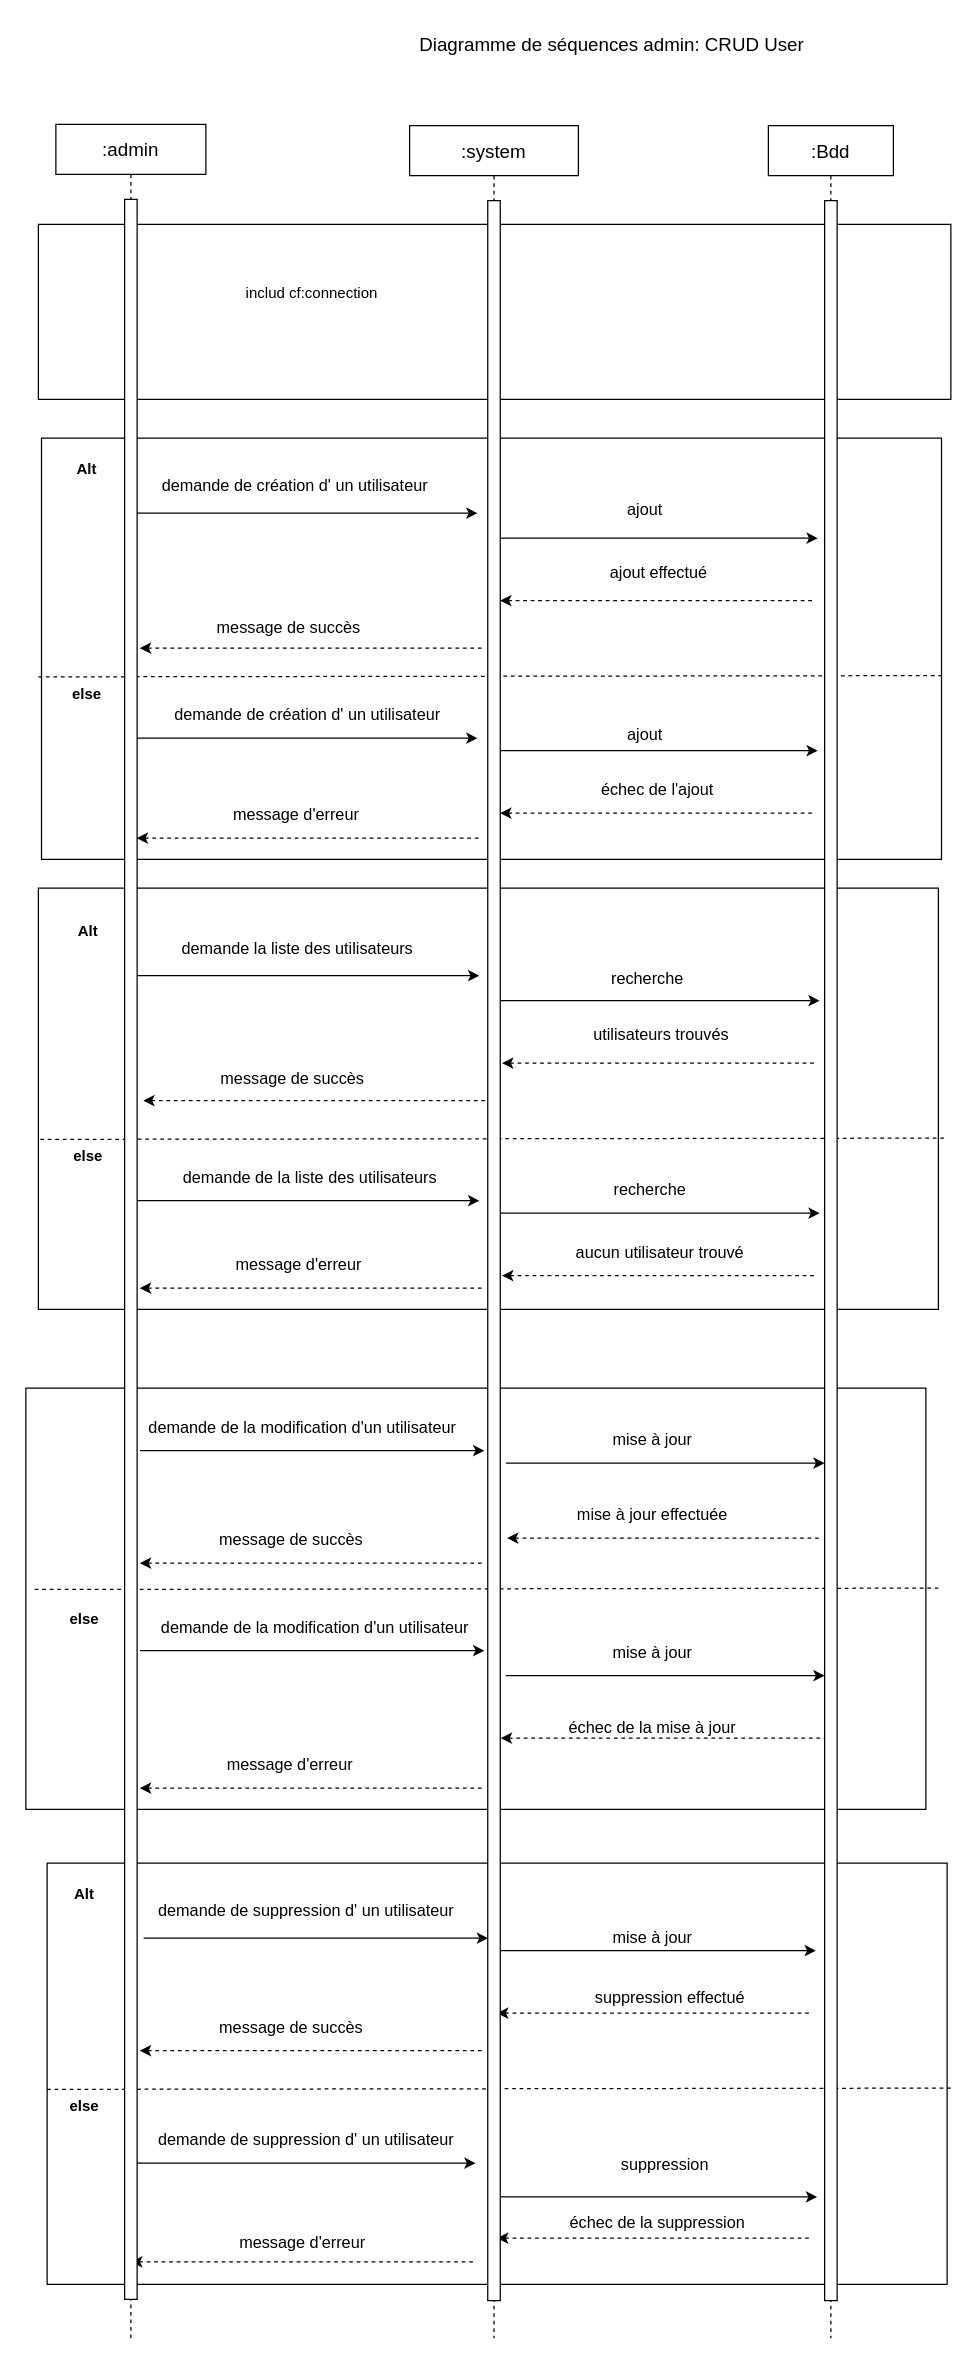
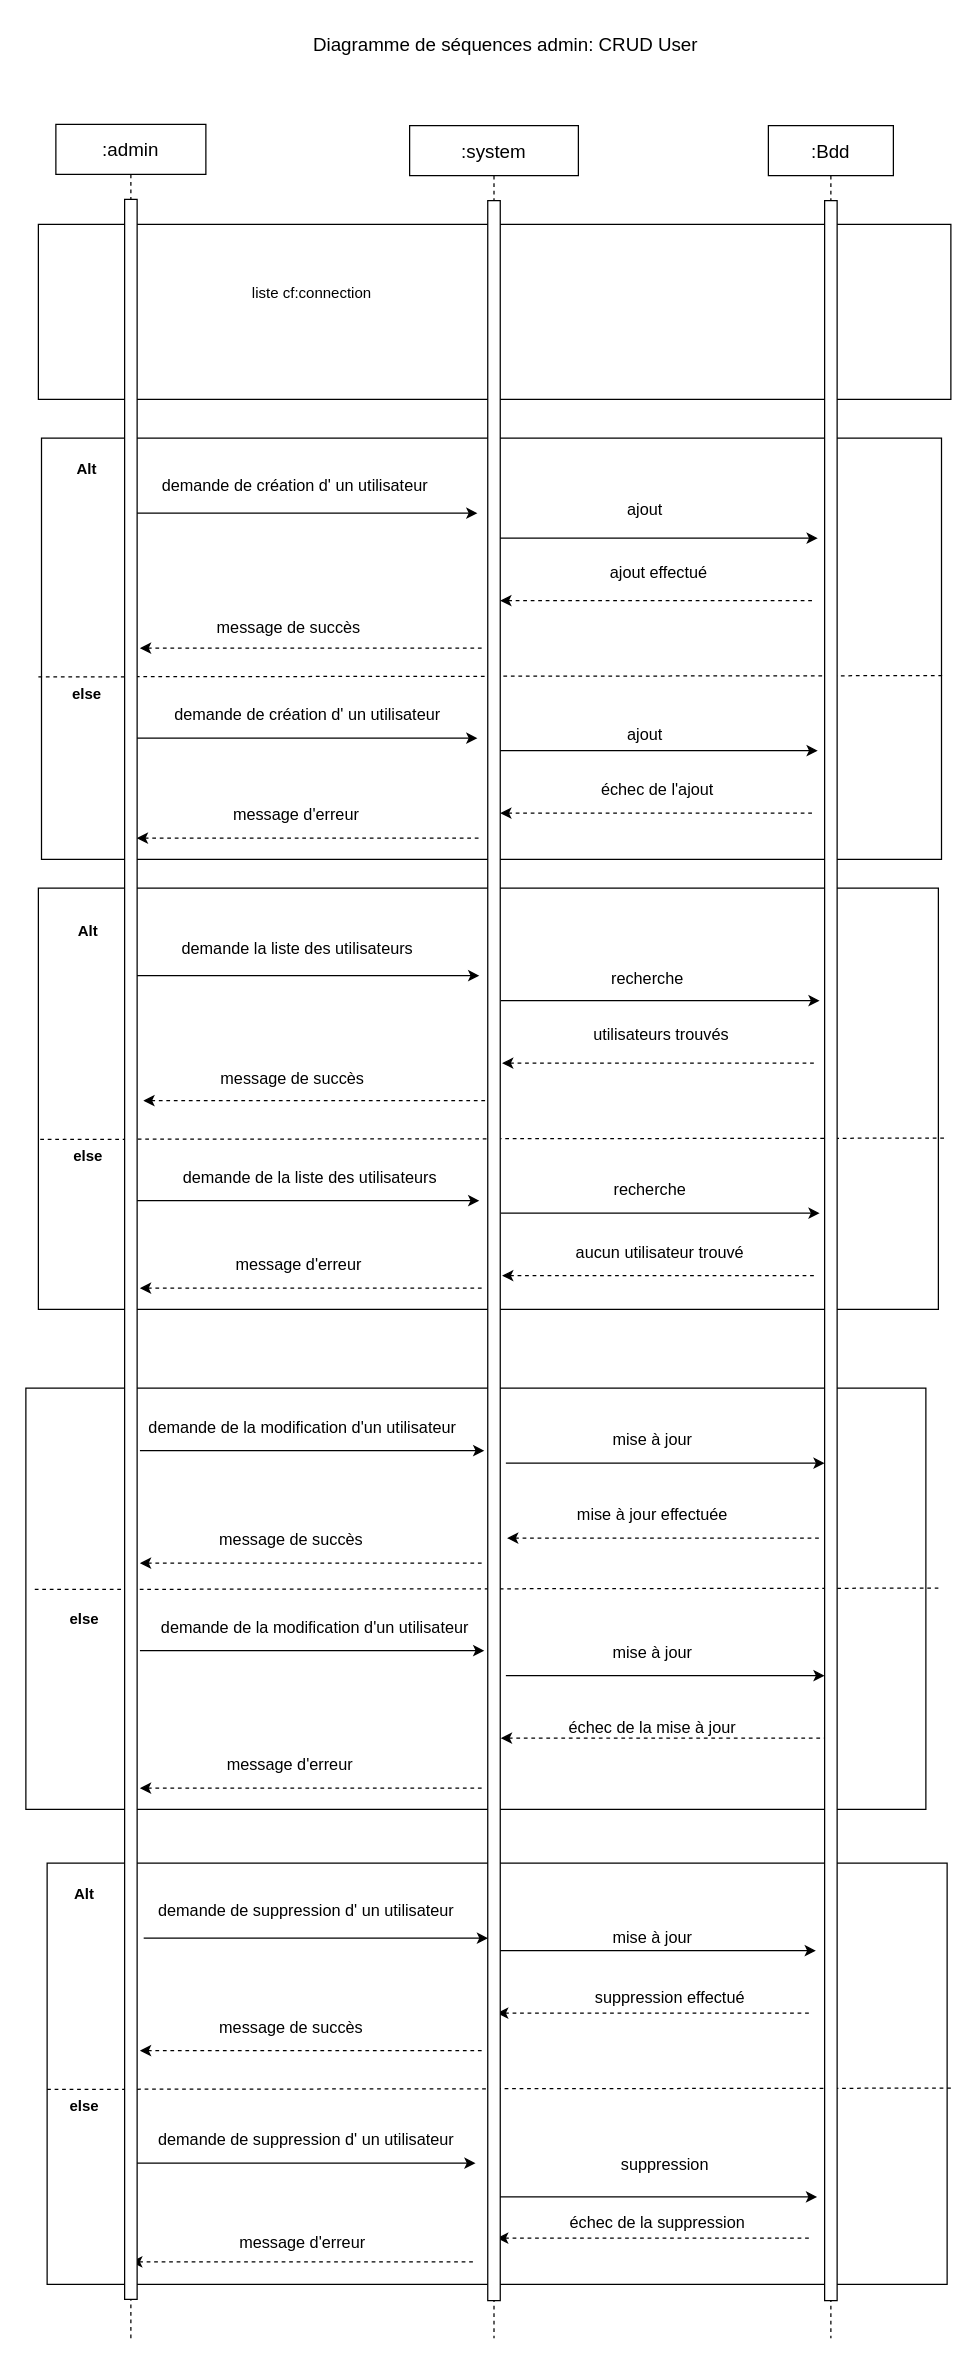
- <mxCell id="16" value="&lt;font style=&quot;font-size: 15px;&quot;&gt;Diagramme de séquences admin: CRUD User&lt;/font&gt;" style="text;html=1;align=center;verticalAlign=middle;whiteSpace=wrap;rounded=0;" parent="1" vertex="1"><mxGeometry x="331.25" y="20" width="315.5" height="30" as="geometry" /></mxCell>
+ <mxCell id="16" value="&lt;font style=&quot;font-size: 15px;&quot;&gt;Diagramme de séquences admin: CRUD User&lt;/font&gt;" style="text;html=1;align=center;verticalAlign=middle;whiteSpace=wrap;rounded=0;" parent="1" vertex="1"><mxGeometry x="246.25" y="20" width="315.5" height="30" as="geometry" /></mxCell>
- <mxCell id="21" value="includ cf:connection" style="text;html=1;align=center;verticalAlign=middle;whiteSpace=wrap;rounded=0;" parent="1" vertex="1"><mxGeometry x="134" y="219" width="230" height="30" as="geometry" /></mxCell>
+ <mxCell id="21" value="liste cf:connection" style="text;html=1;align=center;verticalAlign=middle;whiteSpace=wrap;rounded=0;" parent="1" vertex="1"><mxGeometry x="134" y="219" width="230" height="30" as="geometry" /></mxCell>
